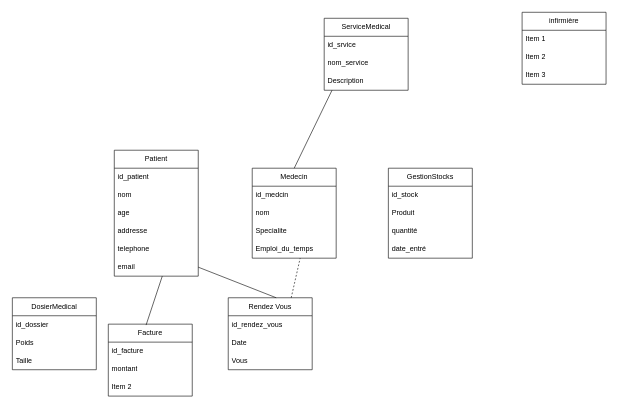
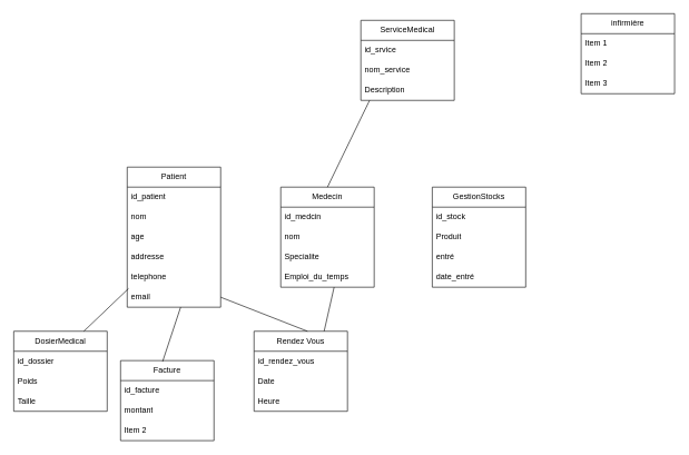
- <mxCell id="29" value="quantité" style="text;strokeColor=none;fillColor=none;align=left;verticalAlign=middle;spacingLeft=4;spacingRight=4;overflow=hidden;points=[[0,0.5],[1,0.5]];portConstraint=eastwest;rotatable=0;whiteSpace=wrap;html=1;" vertex="1" parent="26"><mxGeometry y="90" width="140" height="30" as="geometry" /></mxCell>
+ <mxCell id="29" value="entré" style="text;strokeColor=none;fillColor=none;align=left;verticalAlign=middle;spacingLeft=4;spacingRight=4;overflow=hidden;points=[[0,0.5],[1,0.5]];portConstraint=eastwest;rotatable=0;whiteSpace=wrap;html=1;" vertex="1" parent="26"><mxGeometry y="90" width="140" height="30" as="geometry" /></mxCell>
- <mxCell id="42" value="" style="endArrow=none;html=1;rounded=0;exitX=0.75;exitY=0;exitDx=0;exitDy=0;entryX=0.571;entryY=1;entryDx=0;entryDy=0;entryPerimeter=0;dashed=1;" edge="1" parent="1" source="10" target="25"><mxGeometry width="50" height="50" relative="1" as="geometry"><mxPoint x="460" y="480" as="sourcePoint" /><mxPoint x="510" y="430" as="targetPoint" /></mxGeometry></mxCell>
+ <mxCell id="42" value="" style="endArrow=none;html=1;rounded=0;exitX=0.75;exitY=0;exitDx=0;exitDy=0;entryX=0.571;entryY=1;entryDx=0;entryDy=0;entryPerimeter=0;" edge="1" parent="1" source="10" target="25"><mxGeometry width="50" height="50" relative="1" as="geometry"><mxPoint x="460" y="480" as="sourcePoint" /><mxPoint x="510" y="430" as="targetPoint" /></mxGeometry></mxCell>
+ <mxCell id="39" value="" style="endArrow=none;html=1;rounded=0;exitX=0.75;exitY=0;exitDx=0;exitDy=0;entryX=0.014;entryY=0.067;entryDx=0;entryDy=0;entryPerimeter=0;" edge="1" parent="1" source="2" target="20"><mxGeometry width="50" height="50" relative="1" as="geometry"><mxPoint x="180" y="450" as="sourcePoint" /><mxPoint x="230" y="400" as="targetPoint" /></mxGeometry></mxCell>
- <mxCell id="13" value="Vous" style="text;strokeColor=none;fillColor=none;align=left;verticalAlign=middle;spacingLeft=4;spacingRight=4;overflow=hidden;points=[[0,0.5],[1,0.5]];portConstraint=eastwest;rotatable=0;whiteSpace=wrap;html=1;" vertex="1" parent="10"><mxGeometry y="90" width="140" height="30" as="geometry" /></mxCell>
+ <mxCell id="13" value="Heure" style="text;strokeColor=none;fillColor=none;align=left;verticalAlign=middle;spacingLeft=4;spacingRight=4;overflow=hidden;points=[[0,0.5],[1,0.5]];portConstraint=eastwest;rotatable=0;whiteSpace=wrap;html=1;" vertex="1" parent="10"><mxGeometry y="90" width="140" height="30" as="geometry" /></mxCell>
